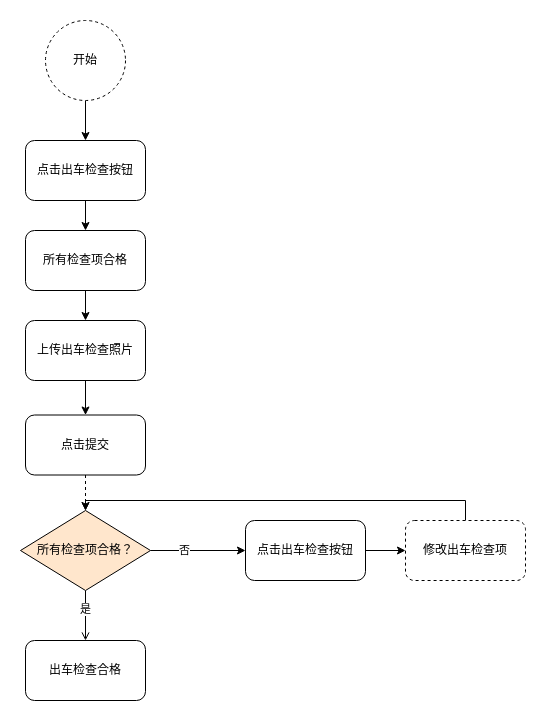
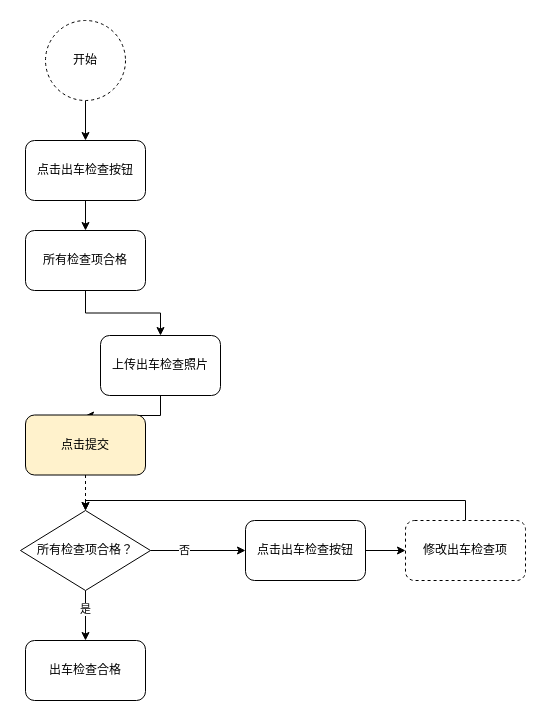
- <mxCell id="9" value="上传出车检查照片" style="rounded=1;whiteSpace=wrap;html=1;" parent="1" vertex="1"><mxGeometry x="25" y="320" width="120" height="60" as="geometry" /></mxCell>
+ <mxCell id="9" value="上传出车检查照片" style="rounded=1;whiteSpace=wrap;html=1;" parent="1" vertex="1"><mxGeometry x="100" y="335" width="120" height="60" as="geometry" /></mxCell>
- <mxCell id="11" value="点击提交" style="rounded=1;whiteSpace=wrap;html=1;" parent="1" vertex="1"><mxGeometry x="25" y="414.5" width="120" height="60" as="geometry" /></mxCell>
+ <mxCell id="11" value="点击提交" style="rounded=1;whiteSpace=wrap;html=1;fillColor=#fff2cc;" parent="1" vertex="1"><mxGeometry x="25" y="414.5" width="120" height="60" as="geometry" /></mxCell>
- <mxCell id="20" style="edgeStyle=orthogonalEdgeStyle;rounded=0;orthogonalLoop=1;jettySize=auto;html=1;exitX=0.5;exitY=0;exitDx=0;exitDy=0;entryX=0.5;entryY=0;entryDx=0;entryDy=0;endArrow=open;" edge="1" parent="1" source="21" target="16"><mxGeometry relative="1" as="geometry" /></mxCell>
+ <mxCell id="20" style="edgeStyle=orthogonalEdgeStyle;rounded=0;orthogonalLoop=1;jettySize=auto;html=1;exitX=0.5;exitY=0;exitDx=0;exitDy=0;entryX=0.5;entryY=0;entryDx=0;entryDy=0;" edge="1" parent="1" source="21" target="16"><mxGeometry relative="1" as="geometry" /></mxCell>
- <mxCell id="16" value="所有检查项合格？" style="rhombus;whiteSpace=wrap;html=1;fillColor=#ffe6cc;" parent="1" vertex="1"><mxGeometry x="20" y="510" width="130" height="80" as="geometry" /></mxCell>
+ <mxCell id="16" value="所有检查项合格？" style="rhombus;whiteSpace=wrap;html=1;" parent="1" vertex="1"><mxGeometry x="20" y="510" width="130" height="80" as="geometry" /></mxCell>
- <mxCell id="12" style="edgeStyle=orthogonalEdgeStyle;rounded=0;orthogonalLoop=1;jettySize=auto;html=1;exitX=0.5;exitY=1;exitDx=0;exitDy=0;entryX=0.5;entryY=0;entryDx=0;entryDy=0;endArrow=open;" parent="1" source="16" target="17" edge="1"><mxGeometry relative="1" as="geometry"><mxPoint x="85" y="630" as="targetPoint" /></mxGeometry></mxCell>
+ <mxCell id="12" style="edgeStyle=orthogonalEdgeStyle;rounded=0;orthogonalLoop=1;jettySize=auto;html=1;exitX=0.5;exitY=1;exitDx=0;exitDy=0;entryX=0.5;entryY=0;entryDx=0;entryDy=0;" parent="1" source="16" target="17" edge="1"><mxGeometry relative="1" as="geometry"><mxPoint x="85" y="630" as="targetPoint" /></mxGeometry></mxCell>
